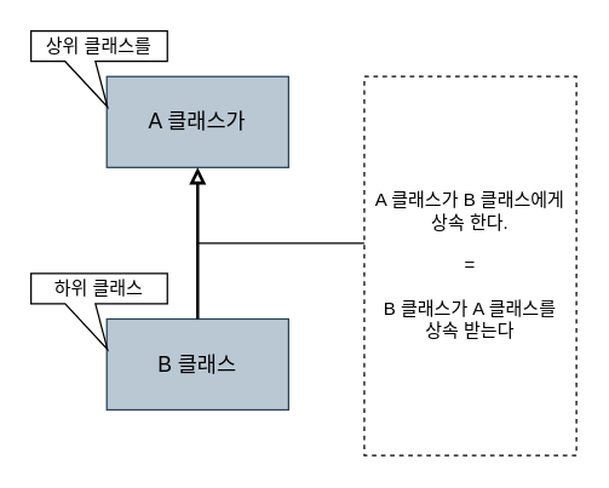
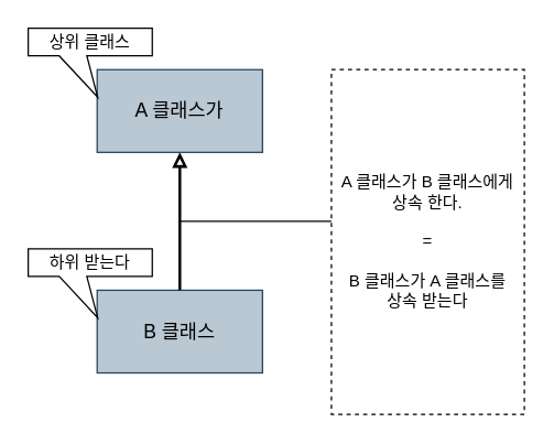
- <mxCell id="5" value="상위 클래스를" style="shape=callout;whiteSpace=wrap;html=1;perimeter=calloutPerimeter;size=30;position=0.25;position2=0.56;" vertex="1" parent="1"><mxGeometry x="20" y="20" width="90" height="50" as="geometry" /></mxCell>
+ <mxCell id="5" value="상위 클래스" style="shape=callout;whiteSpace=wrap;html=1;perimeter=calloutPerimeter;size=30;position=0.25;position2=0.56;" vertex="1" parent="1"><mxGeometry x="20" y="20" width="90" height="50" as="geometry" /></mxCell>
- <mxCell id="6" value="하위 클래스" style="shape=callout;whiteSpace=wrap;html=1;perimeter=calloutPerimeter;size=30;position=0.25;position2=0.56;" vertex="1" parent="1"><mxGeometry x="20" y="180" width="90" height="50" as="geometry" /></mxCell>
+ <mxCell id="6" value="하위 받는다" style="shape=callout;whiteSpace=wrap;html=1;perimeter=calloutPerimeter;size=30;position=0.25;position2=0.56;" vertex="1" parent="1"><mxGeometry x="20" y="180" width="90" height="50" as="geometry" /></mxCell>
